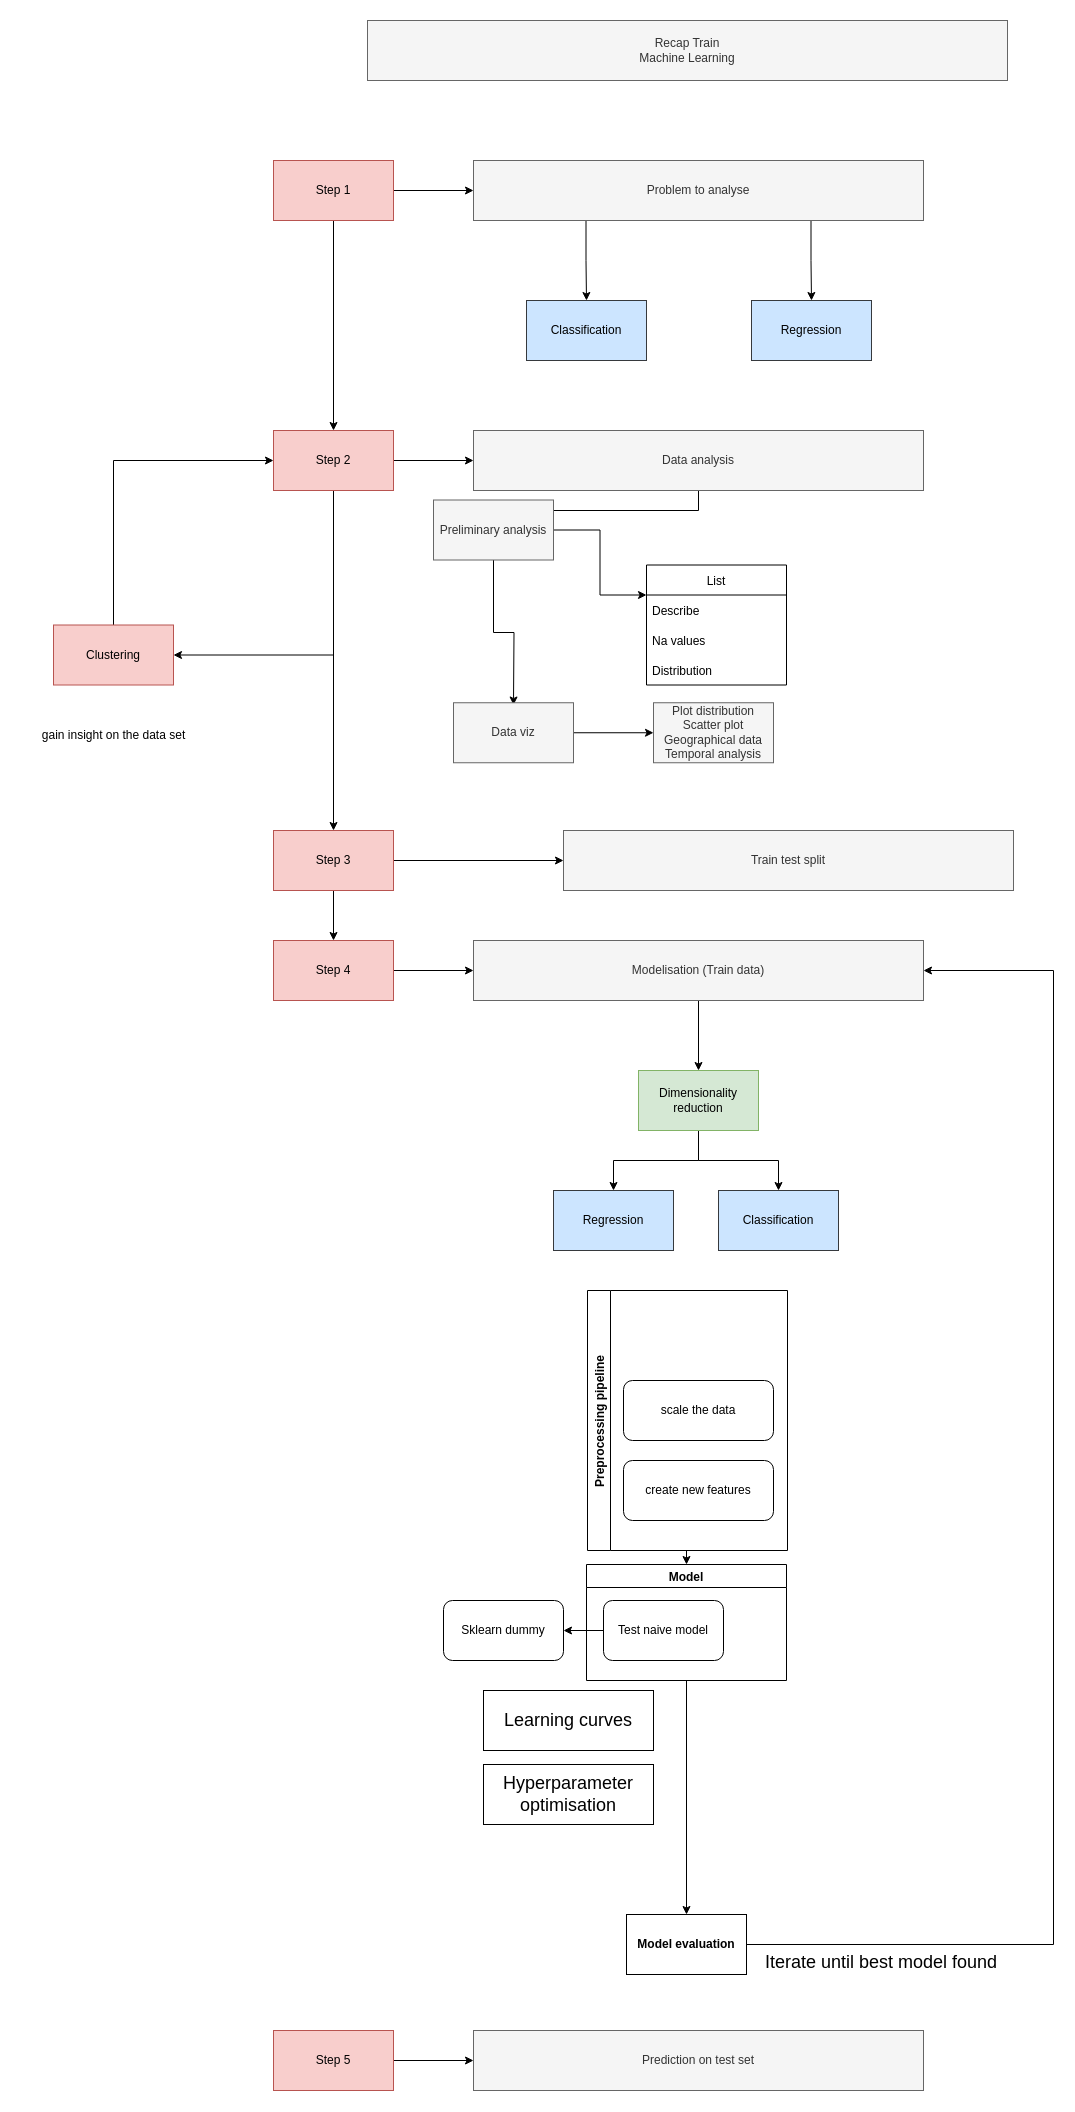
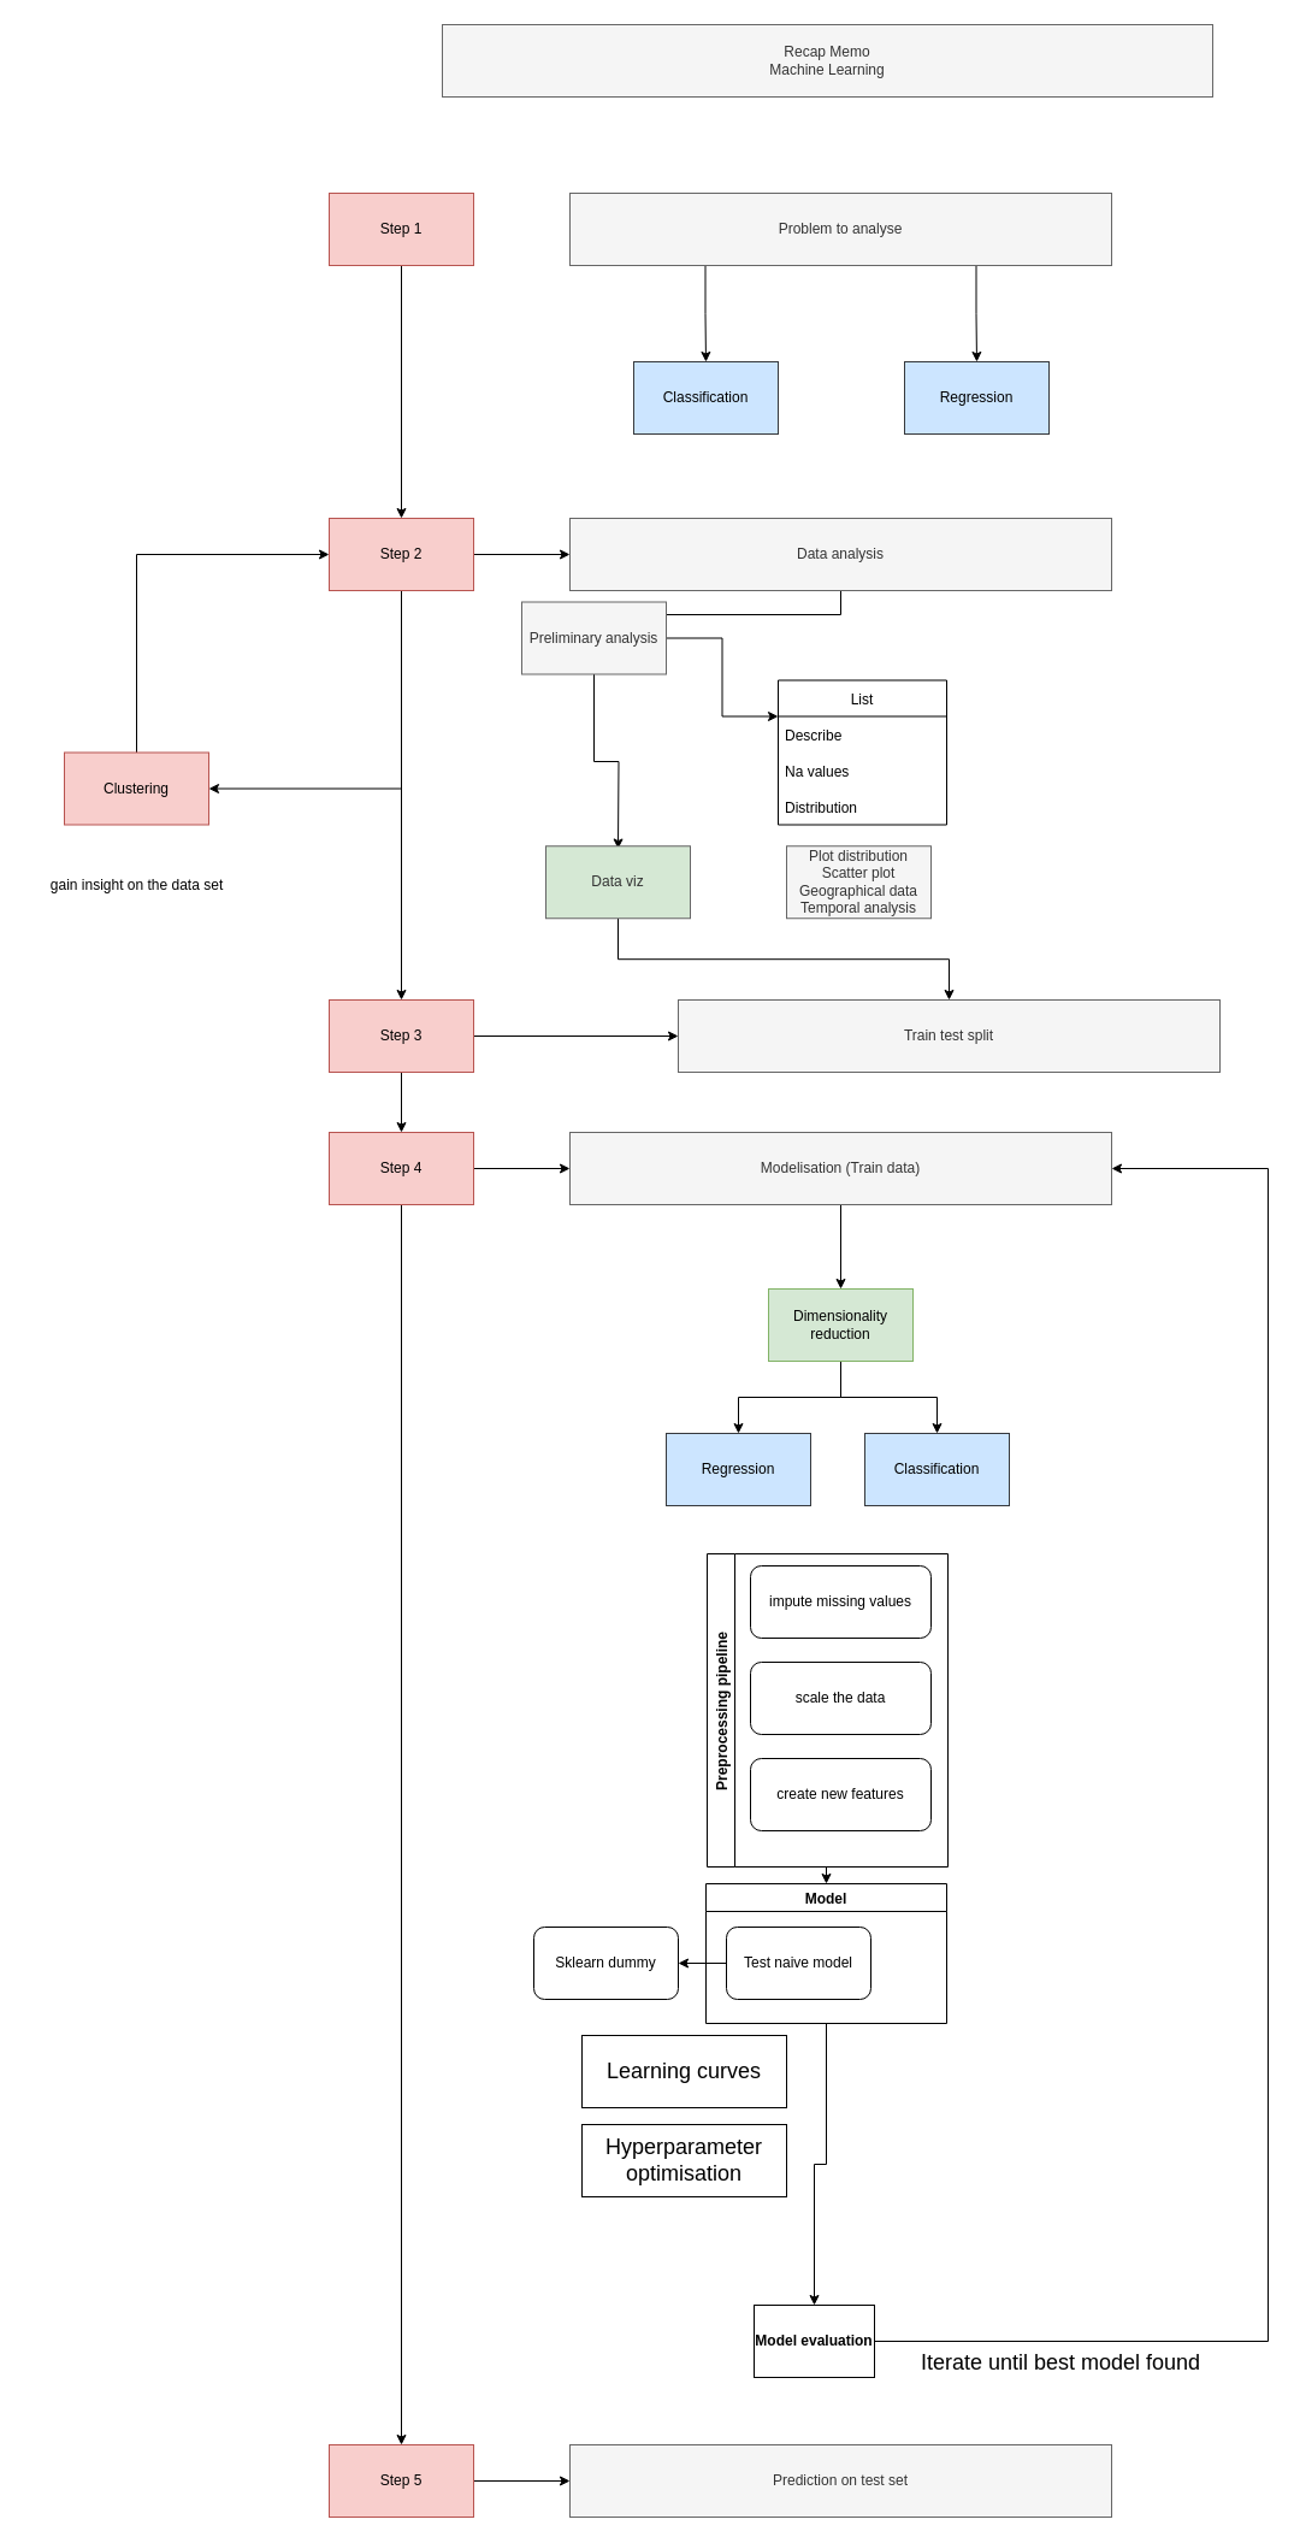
- <mxCell id="2" value="Recap Train&lt;br&gt; Machine Learning" style="rounded=0;whiteSpace=wrap;html=1;fillColor=#f5f5f5;strokeColor=#666666;fontColor=#333333;" vertex="1" parent="1"><mxGeometry x="367" y="20" width="640" height="60" as="geometry" /></mxCell>
+ <mxCell id="2" value="Recap Memo&lt;br&gt; Machine Learning" style="rounded=0;whiteSpace=wrap;html=1;fillColor=#f5f5f5;strokeColor=#666666;fontColor=#333333;" vertex="1" parent="1"><mxGeometry x="367" y="20" width="640" height="60" as="geometry" /></mxCell>
- <mxCell id="3" value="" style="edgeStyle=orthogonalEdgeStyle;rounded=0;orthogonalLoop=1;jettySize=auto;html=1;" edge="1" parent="1" source="5" target="8"><mxGeometry relative="1" as="geometry" /></mxCell>
- <mxCell id="44" value="Data viz" style="whiteSpace=wrap;html=1;fillColor=#f5f5f5;strokeColor=#666666;fontColor=#333333;rounded=0;" vertex="1" parent="1"><mxGeometry x="453" y="702.25" width="120" height="60" as="geometry" /></mxCell>
+ <mxCell id="44" value="Data viz" style="whiteSpace=wrap;html=1;fillColor=#d5e8d4;strokeColor=#666666;fontColor=#333333;rounded=0;" vertex="1" parent="1"><mxGeometry x="453" y="702.25" width="120" height="60" as="geometry" /></mxCell>
- <mxCell id="43" value="" style="edgeStyle=orthogonalEdgeStyle;rounded=0;orthogonalLoop=1;jettySize=auto;html=1;" edge="1" parent="1" source="44" target="45"><mxGeometry relative="1" as="geometry" /></mxCell>
+ <mxCell id="43" value="" style="edgeStyle=orthogonalEdgeStyle;rounded=0;orthogonalLoop=1;jettySize=auto;html=1;" edge="1" parent="1" source="44" target="37"><mxGeometry relative="1" as="geometry" /></mxCell>
+ <mxCell id="41" value="impute missing values" style="rounded=1;whiteSpace=wrap;html=1;" vertex="1" parent="1"><mxGeometry x="623" y="1300" width="150" height="60" as="geometry" /></mxCell>
+ <mxCell id="25" style="edgeStyle=orthogonalEdgeStyle;rounded=0;orthogonalLoop=1;jettySize=auto;html=1;exitX=0.5;exitY=1;exitDx=0;exitDy=0;entryX=0.5;entryY=0;entryDx=0;entryDy=0;fontSize=18;" edge="1" parent="1" source="26" target="58"><mxGeometry relative="1" as="geometry" /></mxCell>
- <mxCell id="55" value="Model evaluation " style="whiteSpace=wrap;html=1;fontStyle=1;startSize=23;" vertex="1" parent="1"><mxGeometry x="626" y="1914" width="120" height="60" as="geometry" /></mxCell>
+ <mxCell id="55" value="Model evaluation " style="whiteSpace=wrap;html=1;fontStyle=1;startSize=23;" vertex="1" parent="1"><mxGeometry x="626" y="1914" width="100" height="60" as="geometry" /></mxCell>
